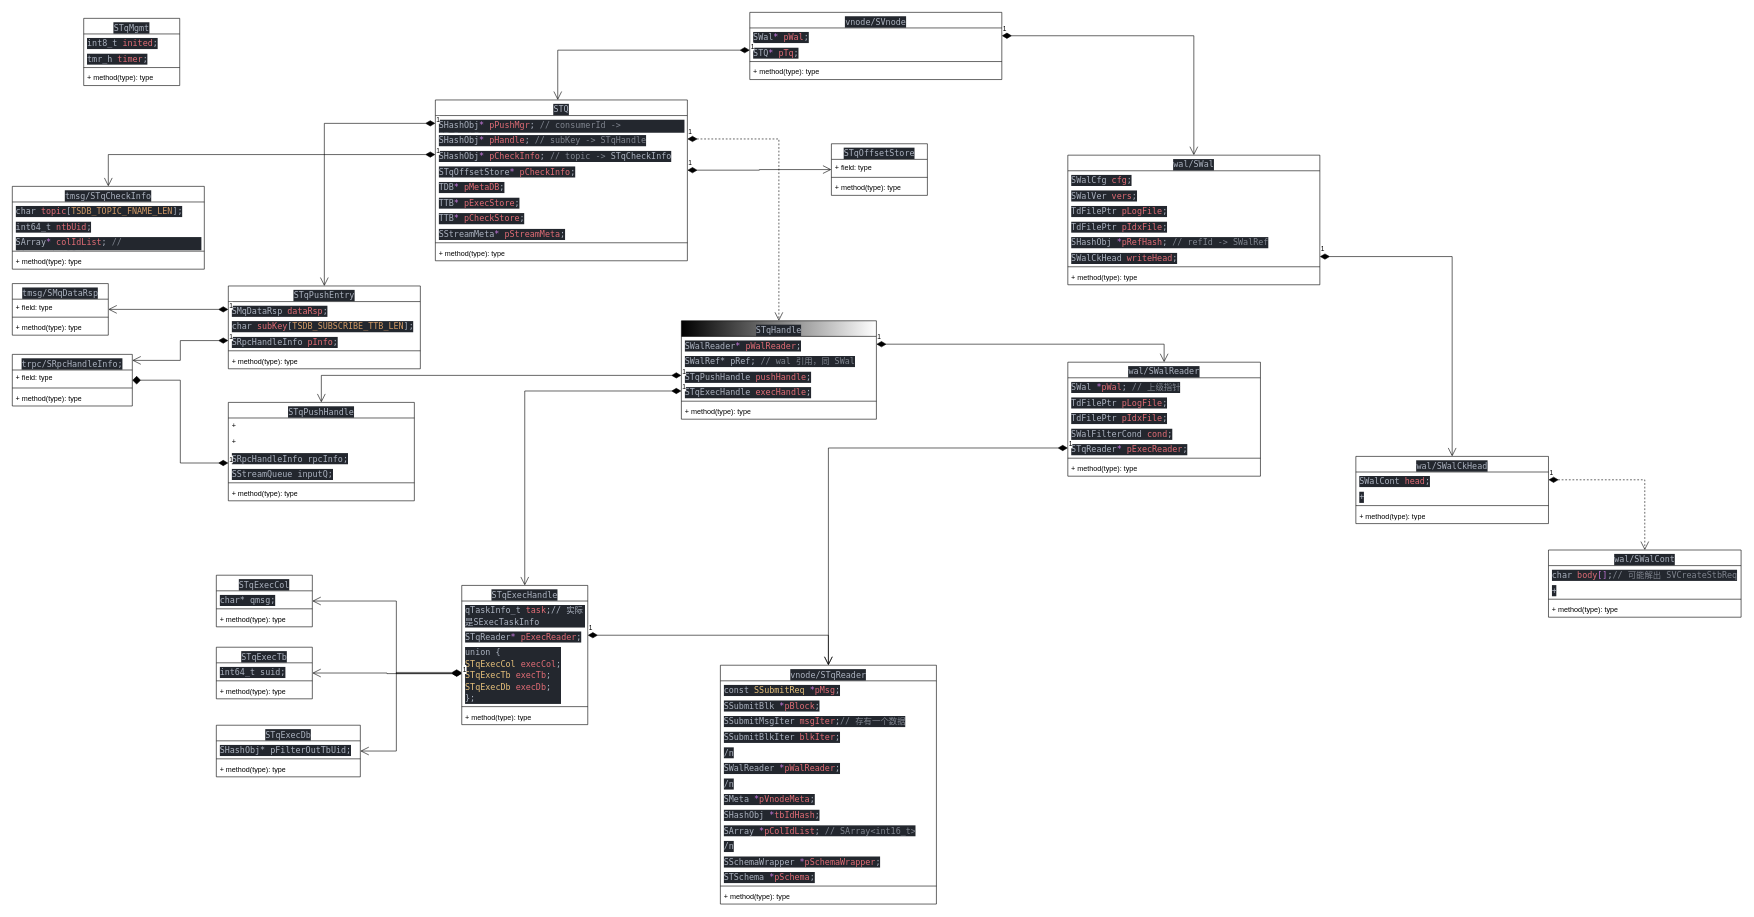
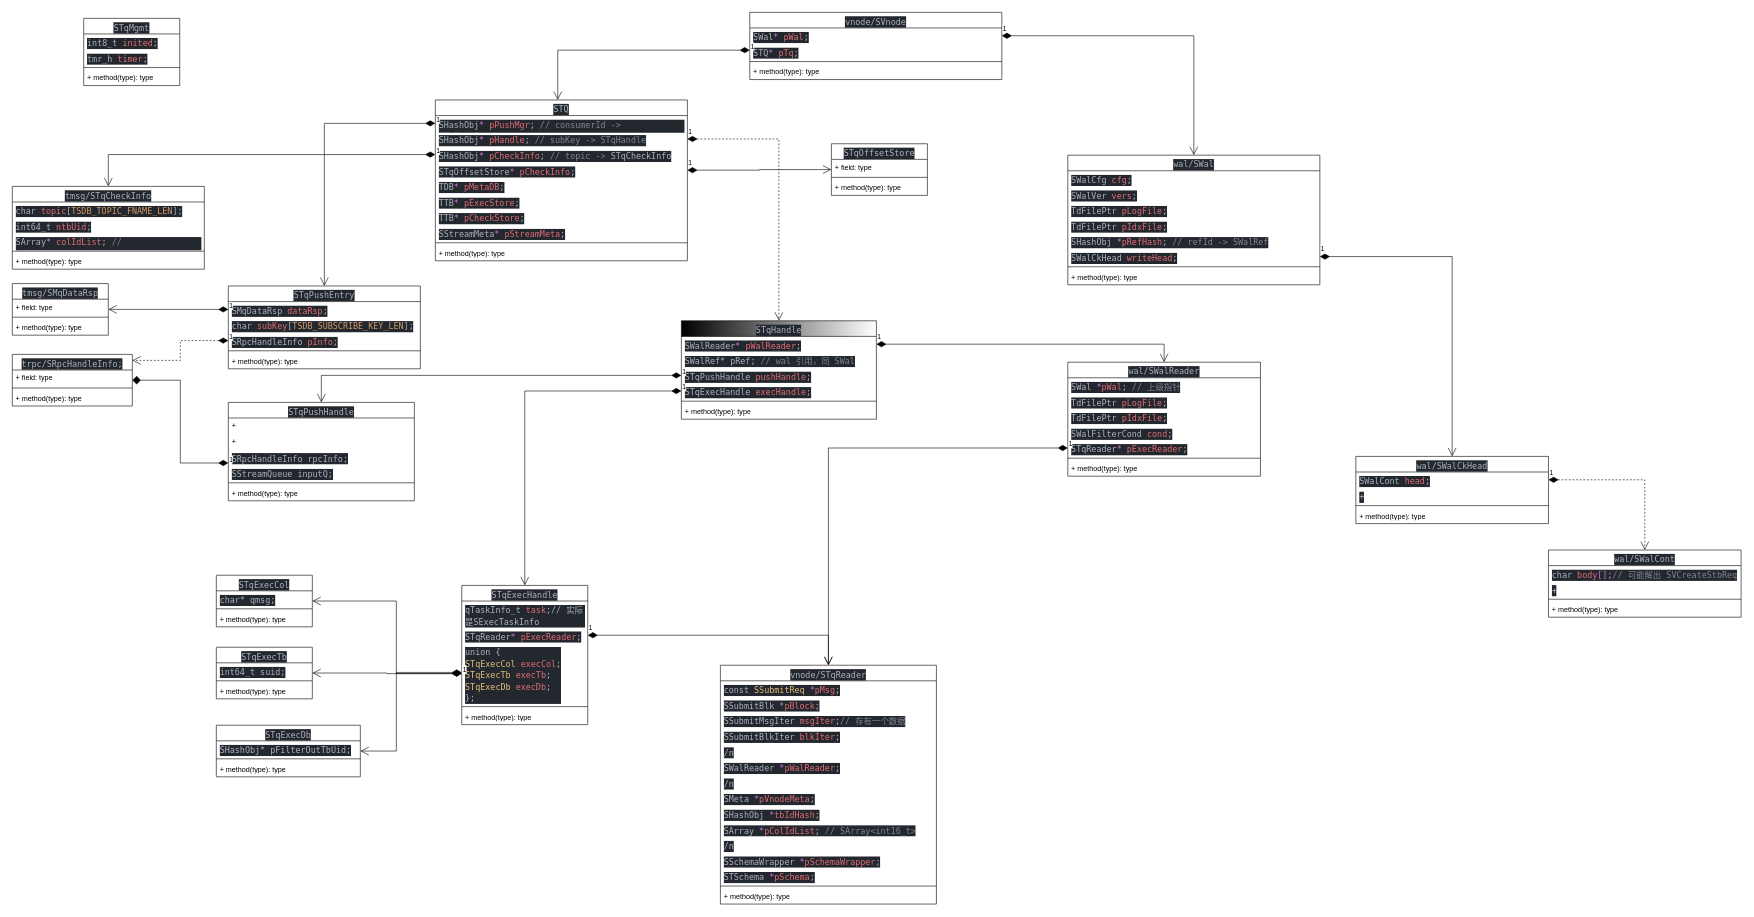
- <mxCell id="8" value="&lt;div style=&quot;color: rgb(171, 178, 191); background-color: rgb(35, 39, 46); font-family: &amp;quot;Cascadia Code&amp;quot;, &amp;quot;Cascadia Code&amp;quot;, monospace, &amp;quot;Droid Sans Mono&amp;quot;, &amp;quot;monospace&amp;quot;, monospace; font-size: 14px; line-height: 19px;&quot;&gt;char&amp;nbsp;&lt;span style=&quot;color: #e06c75;&quot;&gt;subKey&lt;/span&gt;[&lt;span style=&quot;color: #d19a66;&quot;&gt;TSDB_SUBSCRIBE_TTB_LEN&lt;/span&gt;];&lt;/div&gt;" style="text;strokeColor=none;fillColor=none;align=left;verticalAlign=top;spacingLeft=4;spacingRight=4;overflow=hidden;rotatable=0;points=[[0,0.5],[1,0.5]];portConstraint=eastwest;whiteSpace=wrap;html=1;" vertex="1" parent="6"><mxGeometry y="52" width="320" height="26" as="geometry" /></mxCell>
+ <mxCell id="8" value="&lt;div style=&quot;color: rgb(171, 178, 191); background-color: rgb(35, 39, 46); font-family: &amp;quot;Cascadia Code&amp;quot;, &amp;quot;Cascadia Code&amp;quot;, monospace, &amp;quot;Droid Sans Mono&amp;quot;, &amp;quot;monospace&amp;quot;, monospace; font-size: 14px; line-height: 19px;&quot;&gt;char&amp;nbsp;&lt;span style=&quot;color: #e06c75;&quot;&gt;subKey&lt;/span&gt;[&lt;span style=&quot;color: #d19a66;&quot;&gt;TSDB_SUBSCRIBE_KEY_LEN&lt;/span&gt;];&lt;/div&gt;" style="text;strokeColor=none;fillColor=none;align=left;verticalAlign=top;spacingLeft=4;spacingRight=4;overflow=hidden;rotatable=0;points=[[0,0.5],[1,0.5]];portConstraint=eastwest;whiteSpace=wrap;html=1;" vertex="1" parent="6"><mxGeometry y="52" width="320" height="26" as="geometry" /></mxCell>
- <mxCell id="84" value="1" style="endArrow=open;html=1;endSize=12;startArrow=diamondThin;startSize=14;startFill=1;edgeStyle=orthogonalEdgeStyle;align=left;verticalAlign=bottom;rounded=0;" edge="1" parent="1" source="9" target="80"><mxGeometry x="-1" y="3" relative="1" as="geometry"><mxPoint x="440" y="690" as="sourcePoint" /><mxPoint x="240" y="690" as="targetPoint" /><Array as="points"><mxPoint x="300" y="567" /><mxPoint x="300" y="600" /></Array></mxGeometry></mxCell>
+ <mxCell id="84" value="1" style="endArrow=open;html=1;endSize=12;startArrow=diamondThin;startSize=14;startFill=1;edgeStyle=orthogonalEdgeStyle;align=left;verticalAlign=bottom;rounded=0;dashed=1;" edge="1" parent="1" source="9" target="80"><mxGeometry x="-1" y="3" relative="1" as="geometry"><mxPoint x="440" y="690" as="sourcePoint" /><mxPoint x="240" y="690" as="targetPoint" /><Array as="points"><mxPoint x="300" y="567" /><mxPoint x="300" y="600" /></Array></mxGeometry></mxCell>
